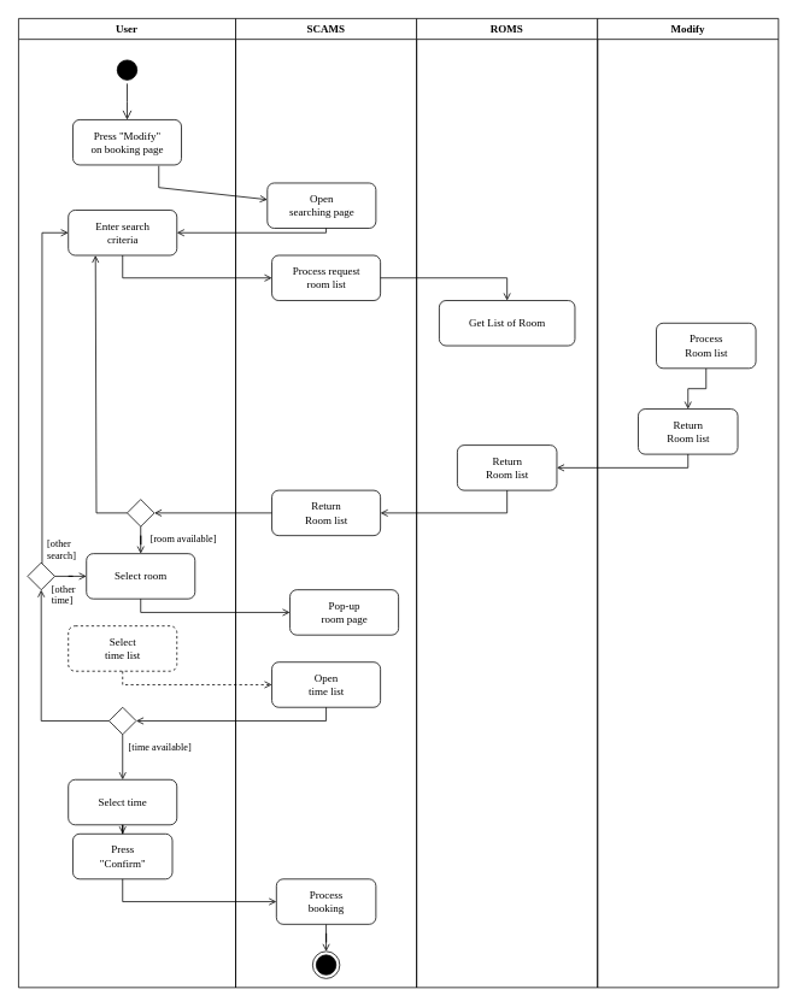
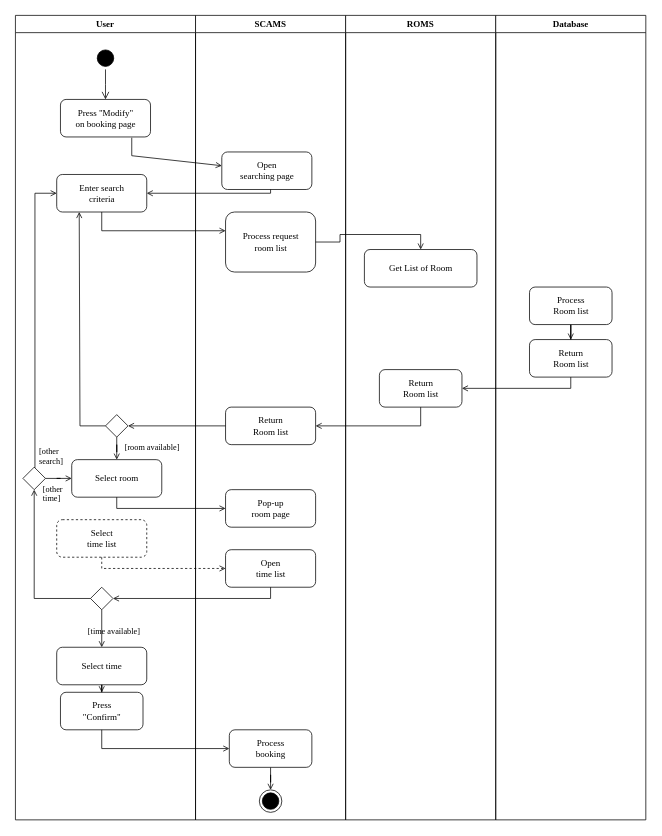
- <mxCell id="39" value="Modify" style="swimlane;whiteSpace=wrap;fontFamily=Lucida Console;html=1;verticalAlign=middle;fontSize=12;" vertex="1" parent="1"><mxGeometry x="660" y="20" width="200" height="1072" as="geometry" /></mxCell>
+ <mxCell id="39" value="Database" style="swimlane;whiteSpace=wrap;fontFamily=Lucida Console;html=1;verticalAlign=middle;fontSize=12;" vertex="1" parent="1"><mxGeometry x="660" y="20" width="200" height="1072" as="geometry" /></mxCell>
- <mxCell id="27" value="&lt;div&gt;Process request&lt;/div&gt;&lt;div&gt;room list&lt;br&gt; &lt;/div&gt;" style="strokeColor=#000000;fontFamily=Lucida Console;html=1;verticalAlign=middle;fontSize=12;rounded=1;" vertex="1" parent="25"><mxGeometry x="40" y="262" width="120" height="50" as="geometry" /></mxCell>
+ <mxCell id="27" value="&lt;div&gt;Process request&lt;/div&gt;&lt;div&gt;room list&lt;br&gt; &lt;/div&gt;" style="strokeColor=#000000;fontFamily=Lucida Console;html=1;verticalAlign=middle;fontSize=12;rounded=1;" vertex="1" parent="25"><mxGeometry x="40" y="262" width="120" height="80" as="geometry" /></mxCell>
- <mxCell id="43" value="&lt;div&gt;Process&lt;/div&gt;&lt;div&gt;Room list&lt;br&gt;&lt;/div&gt;" style="strokeColor=#000000;fontFamily=Lucida Console;html=1;verticalAlign=middle;fontSize=12;rounded=1;" vertex="1" parent="39"><mxGeometry x="65" y="337" width="110" height="50" as="geometry" /></mxCell>
+ <mxCell id="43" value="&lt;div&gt;Process&lt;/div&gt;&lt;div&gt;Room list&lt;br&gt;&lt;/div&gt;" style="strokeColor=#000000;fontFamily=Lucida Console;html=1;verticalAlign=middle;fontSize=12;rounded=1;" vertex="1" parent="39"><mxGeometry x="45" y="362" width="110" height="50" as="geometry" /></mxCell>
- <mxCell id="32" value="&lt;div&gt;Pop-up&lt;/div&gt;&lt;div&gt;room page&lt;br&gt;&lt;/div&gt;" style="strokeColor=#000000;fontFamily=Lucida Console;html=1;verticalAlign=middle;fontSize=12;rounded=1;" vertex="1" parent="25"><mxGeometry x="60" y="632" width="120" height="50" as="geometry" /></mxCell>
+ <mxCell id="32" value="&lt;div&gt;Pop-up&lt;/div&gt;&lt;div&gt;room page&lt;br&gt;&lt;/div&gt;" style="strokeColor=#000000;fontFamily=Lucida Console;html=1;verticalAlign=middle;fontSize=12;rounded=1;" vertex="1" parent="25"><mxGeometry x="40" y="632" width="120" height="50" as="geometry" /></mxCell>
- <mxCell id="15" value="[time available]" style="text;html=1;resizable=0;points=[];autosize=1;align=left;verticalAlign=top;spacingTop=-4;fontFamily=Lucida Console;fontSize=11;" vertex="1" parent="2"><mxGeometry x="120" y="797" width="90" height="20" as="geometry" /></mxCell>
+ <mxCell id="15" value="[time available]" style="text;html=1;resizable=0;points=[];autosize=1;align=left;verticalAlign=top;spacingTop=-4;fontFamily=Lucida Console;fontSize=11;" vertex="1" parent="2"><mxGeometry x="95" y="812" width="90" height="20" as="geometry" /></mxCell>
